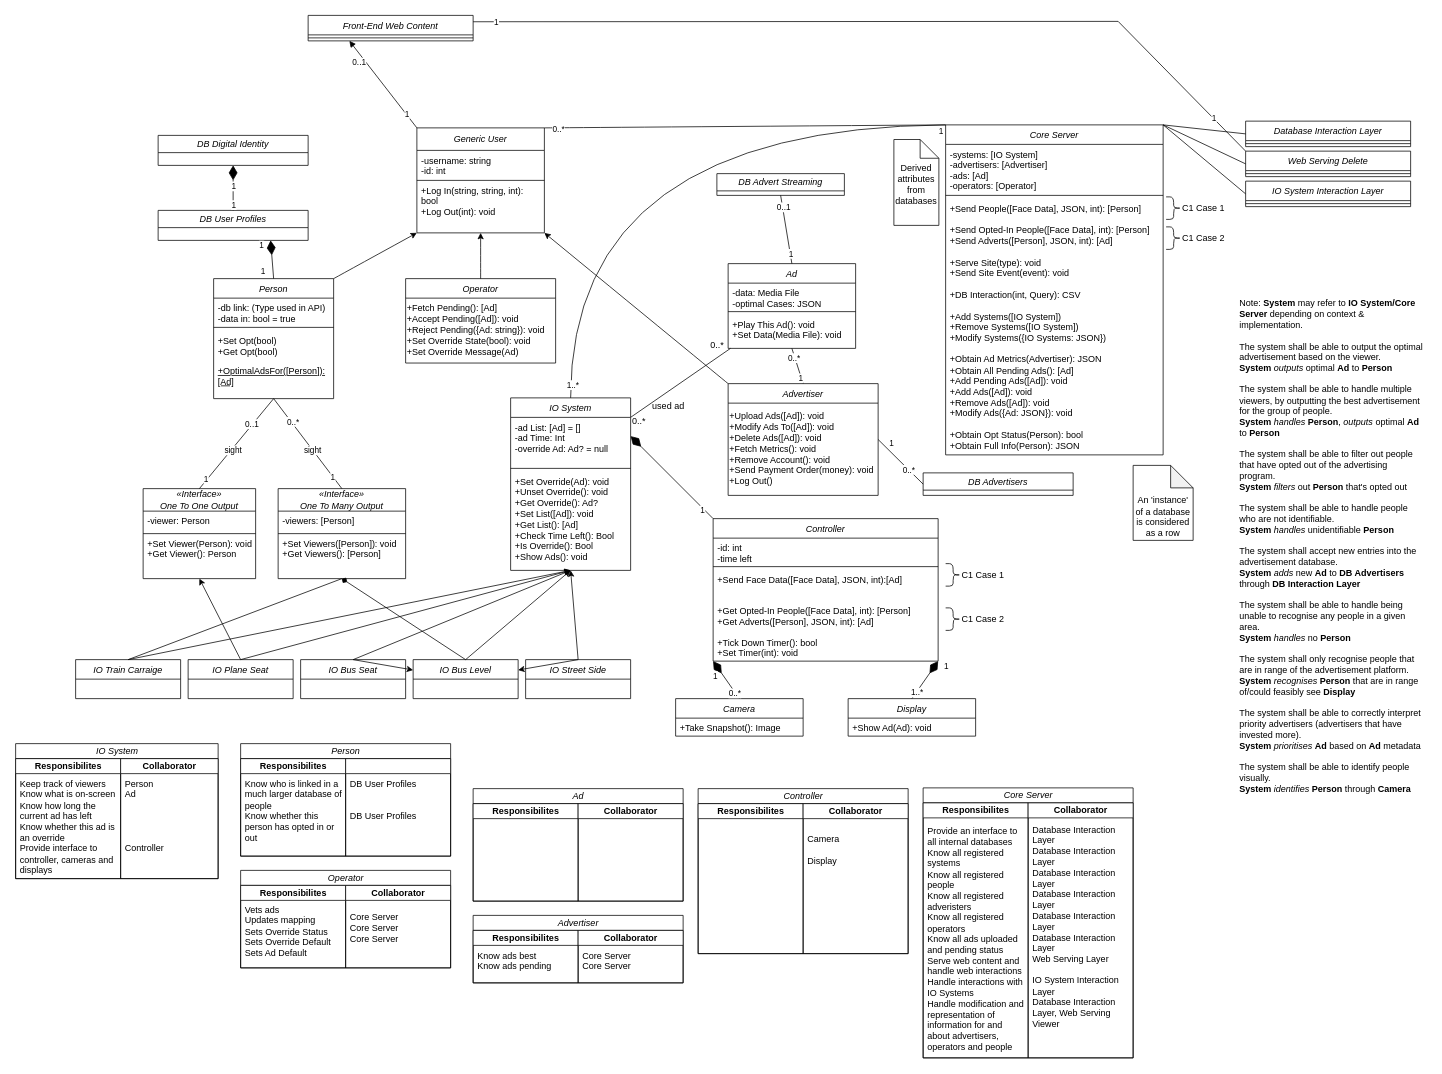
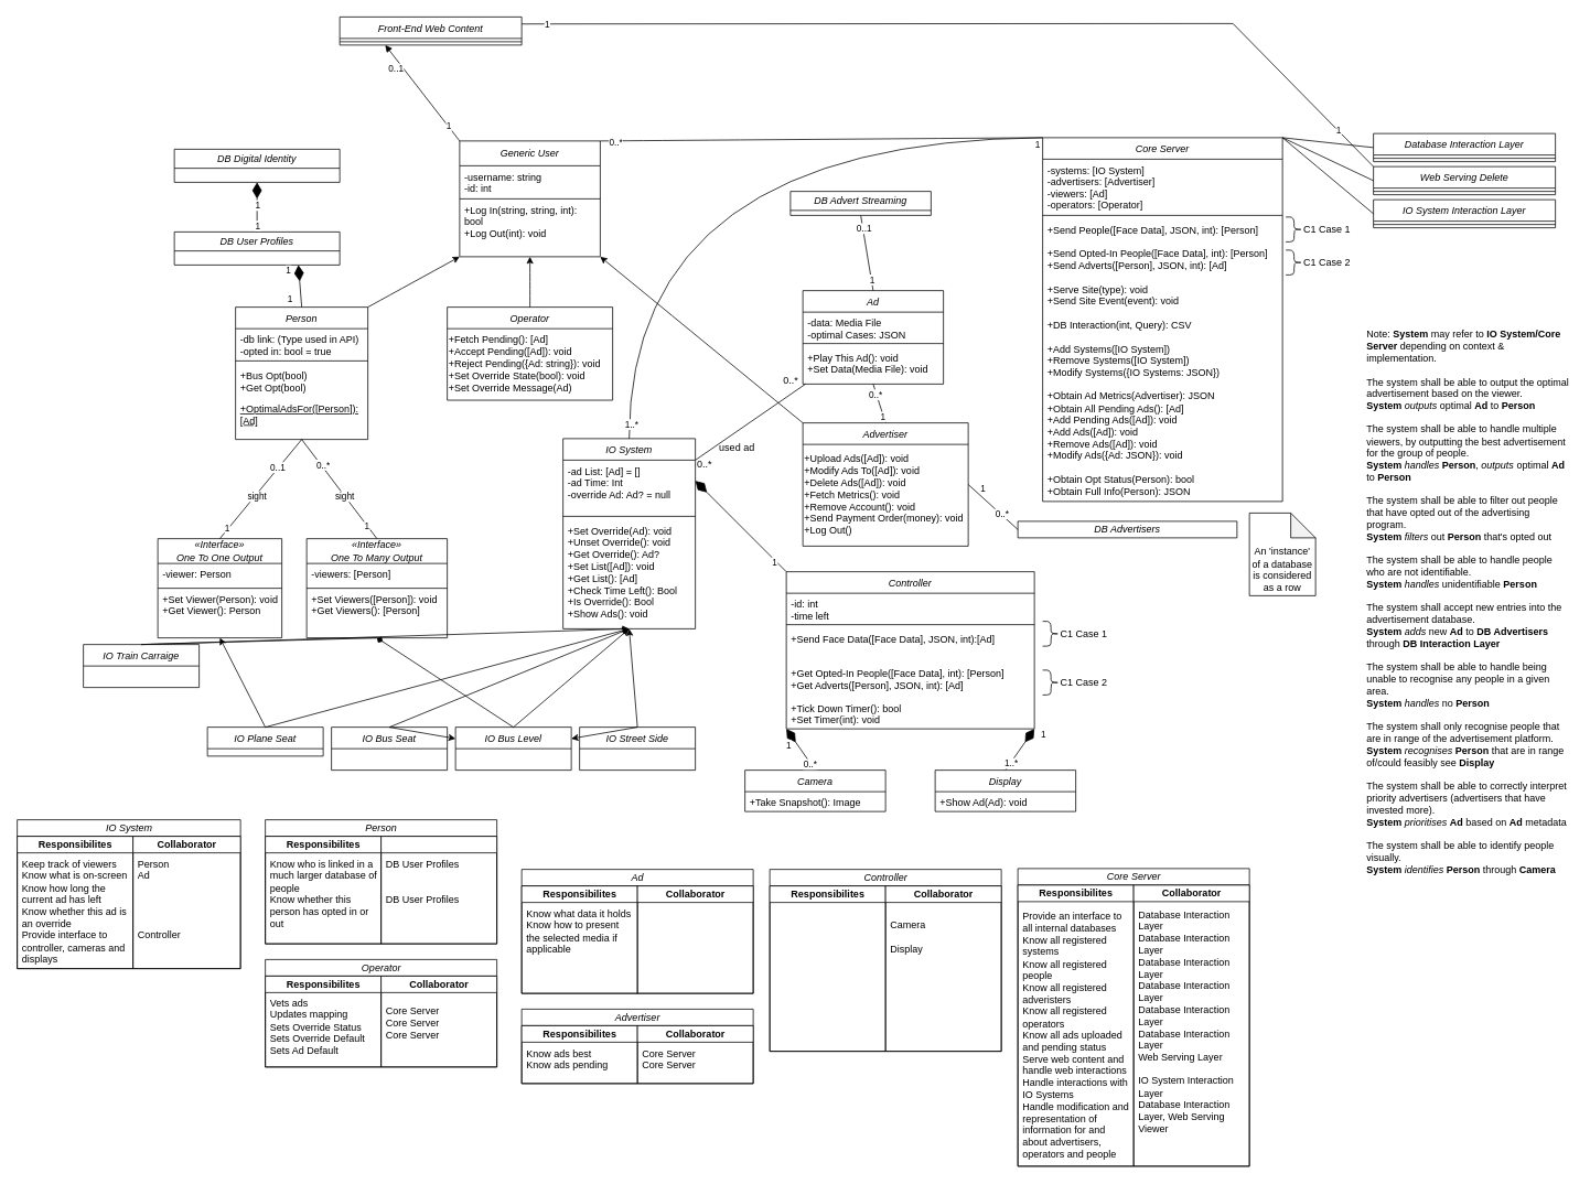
- <mxCell id="110" value="-systems: [IO System]&#10;-advertisers: [Advertiser]&#10;-ads: [Ad]&#10;-operators: [Operator]" style="text;align=left;verticalAlign=top;spacingLeft=4;spacingRight=4;overflow=hidden;rotatable=0;points=[[0,0.5],[1,0.5]];portConstraint=eastwest;" parent="109" vertex="1"><mxGeometry y="26" width="290" height="64" as="geometry" /></mxCell>
+ <mxCell id="110" value="-systems: [IO System]&#10;-advertisers: [Advertiser]&#10;-viewers: [Ad]&#10;-operators: [Operator]" style="text;align=left;verticalAlign=top;spacingLeft=4;spacingRight=4;overflow=hidden;rotatable=0;points=[[0,0.5],[1,0.5]];portConstraint=eastwest;" parent="109" vertex="1"><mxGeometry y="26" width="290" height="64" as="geometry" /></mxCell>
- <mxCell id="129" value="Derived attributes from databases" style="shape=note2;boundedLbl=1;whiteSpace=wrap;html=1;size=25;verticalAlign=bottom;align=center;spacing=0;" parent="1" vertex="1"><mxGeometry x="1191" y="185.5" width="60" height="114.5" as="geometry" /></mxCell>
- <mxCell id="15" value="-db link: (Type used in API)&#10;-data in: bool = true&#10;" style="text;align=left;verticalAlign=top;spacingLeft=4;spacingRight=4;overflow=hidden;rotatable=0;points=[[0,0.5],[1,0.5]];portConstraint=eastwest;" parent="14" vertex="1"><mxGeometry y="26" width="160" height="34" as="geometry" /></mxCell>
+ <mxCell id="15" value="-db link: (Type used in API)&#10;-opted in: bool = true&#10;" style="text;align=left;verticalAlign=top;spacingLeft=4;spacingRight=4;overflow=hidden;rotatable=0;points=[[0,0.5],[1,0.5]];portConstraint=eastwest;" parent="14" vertex="1"><mxGeometry y="26" width="160" height="34" as="geometry" /></mxCell>
- <mxCell id="17" value="+Set Opt(bool)&#10;+Get Opt(bool)" style="text;align=left;verticalAlign=top;spacingLeft=4;spacingRight=4;overflow=hidden;rotatable=0;points=[[0,0.5],[1,0.5]];portConstraint=eastwest;" parent="14" vertex="1"><mxGeometry y="70" width="160" height="40" as="geometry" /></mxCell>
+ <mxCell id="17" value="+Bus Opt(bool)&#10;+Get Opt(bool)" style="text;align=left;verticalAlign=top;spacingLeft=4;spacingRight=4;overflow=hidden;rotatable=0;points=[[0,0.5],[1,0.5]];portConstraint=eastwest;" parent="14" vertex="1"><mxGeometry y="70" width="160" height="40" as="geometry" /></mxCell>
- <mxCell id="90" value="&lt;i style=&quot;font-weight: normal;&quot;&gt;DB Advertisers&lt;/i&gt;" style="swimlane;whiteSpace=wrap;html=1;" parent="1" vertex="1"><mxGeometry x="1230" y="630" width="200" height="30" as="geometry" /></mxCell>
+ <mxCell id="90" value="&lt;i style=&quot;font-weight: normal;&quot;&gt;DB Advertisers&lt;/i&gt;" style="swimlane;whiteSpace=wrap;html=1;" parent="1" vertex="1"><mxGeometry x="1230" y="630" width="265" height="20" as="geometry" /></mxCell>
- <mxCell id="37" value="IO Train Carraige" style="swimlane;fontStyle=2;childLayout=stackLayout;horizontal=1;startSize=26;fillColor=none;horizontalStack=0;resizeParent=1;resizeParentMax=0;resizeLast=0;collapsible=1;marginBottom=0;" parent="1" vertex="1"><mxGeometry x="100" y="879.01" width="140" height="52" as="geometry" /></mxCell>
+ <mxCell id="37" value="IO Train Carraige" style="swimlane;fontStyle=2;childLayout=stackLayout;horizontal=1;startSize=26;fillColor=none;horizontalStack=0;resizeParent=1;resizeParentMax=0;resizeLast=0;collapsible=1;marginBottom=0;" parent="1" vertex="1"><mxGeometry x="100" y="779.01" width="140" height="52" as="geometry" /></mxCell>
- <mxCell id="38" value="IO Plane Seat" style="swimlane;fontStyle=2;childLayout=stackLayout;horizontal=1;startSize=26;fillColor=none;horizontalStack=0;resizeParent=1;resizeParentMax=0;resizeLast=0;collapsible=1;marginBottom=0;" parent="1" vertex="1"><mxGeometry x="250" y="879.01" width="140" height="52" as="geometry" /></mxCell>
+ <mxCell id="38" value="IO Plane Seat" style="swimlane;fontStyle=2;childLayout=stackLayout;horizontal=1;startSize=26;fillColor=none;horizontalStack=0;resizeParent=1;resizeParentMax=0;resizeLast=0;collapsible=1;marginBottom=0;" parent="1" vertex="1"><mxGeometry x="250" y="879.01" width="140" height="35" as="geometry" /></mxCell>
+ <mxCell id="83" value="&lt;div&gt;Know what data it holds&lt;/div&gt;&lt;div&gt;Know how to present the selected media if applicable&lt;br&gt;&lt;/div&gt;" style="text;html=1;strokeColor=none;fillColor=none;align=left;verticalAlign=top;whiteSpace=wrap;rounded=0;spacingLeft=4;spacingRight=4;" parent="79" vertex="1"><mxGeometry y="40" width="140" height="110" as="geometry" /></mxCell>
